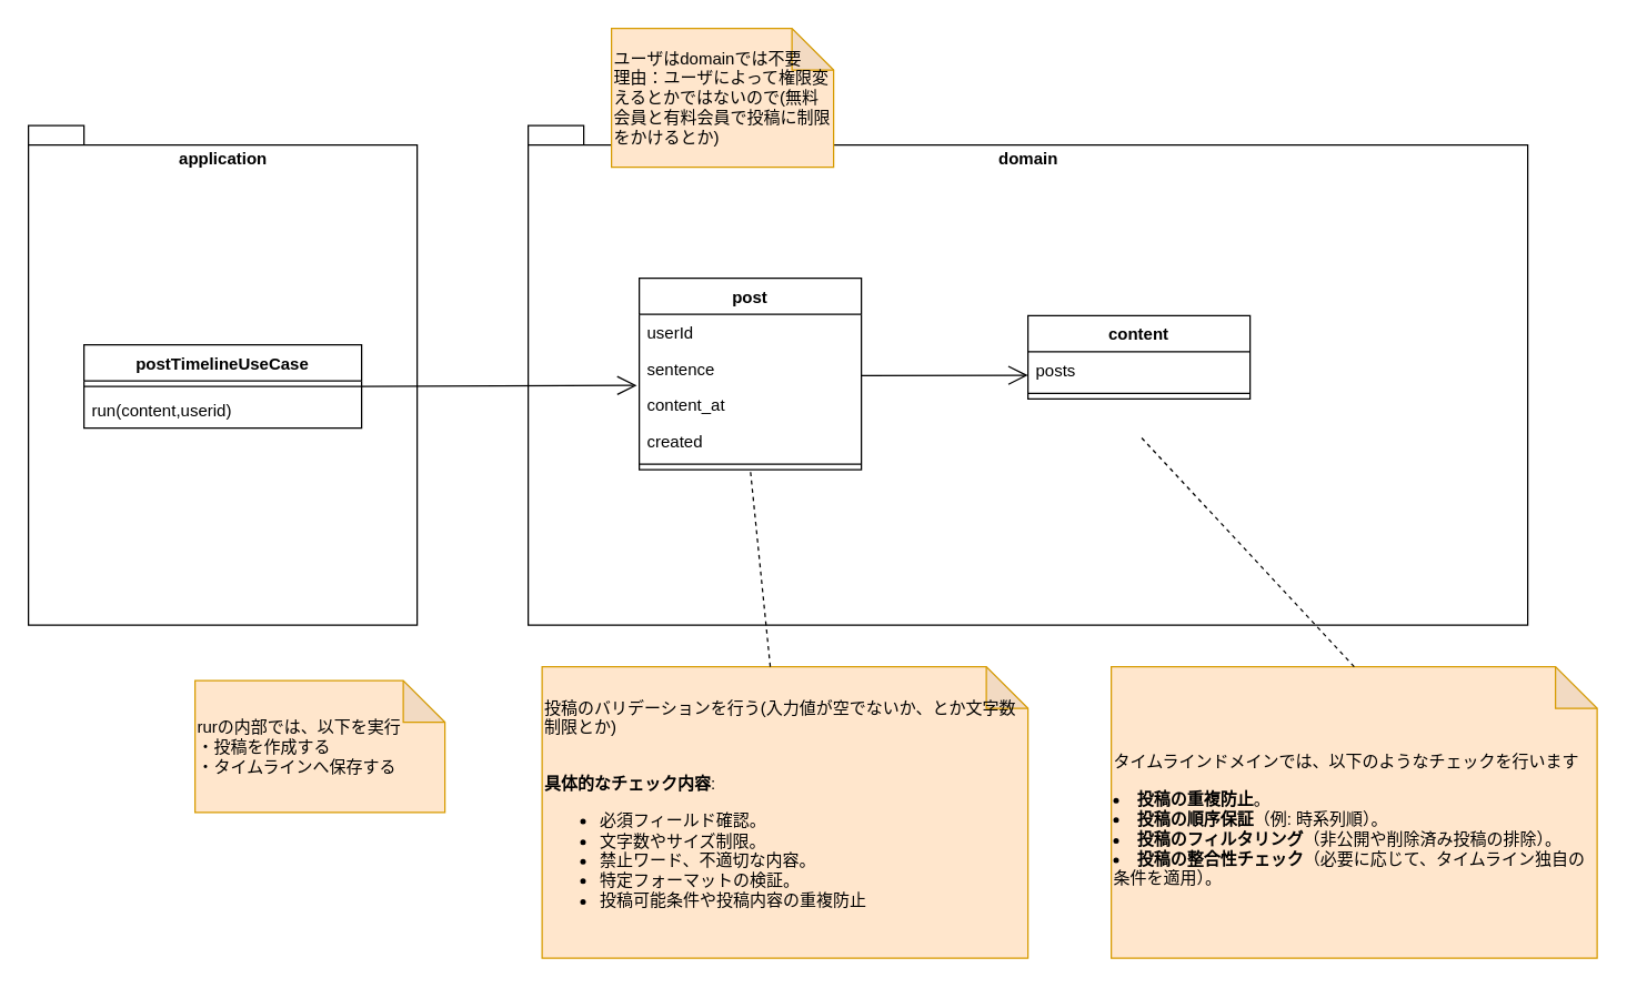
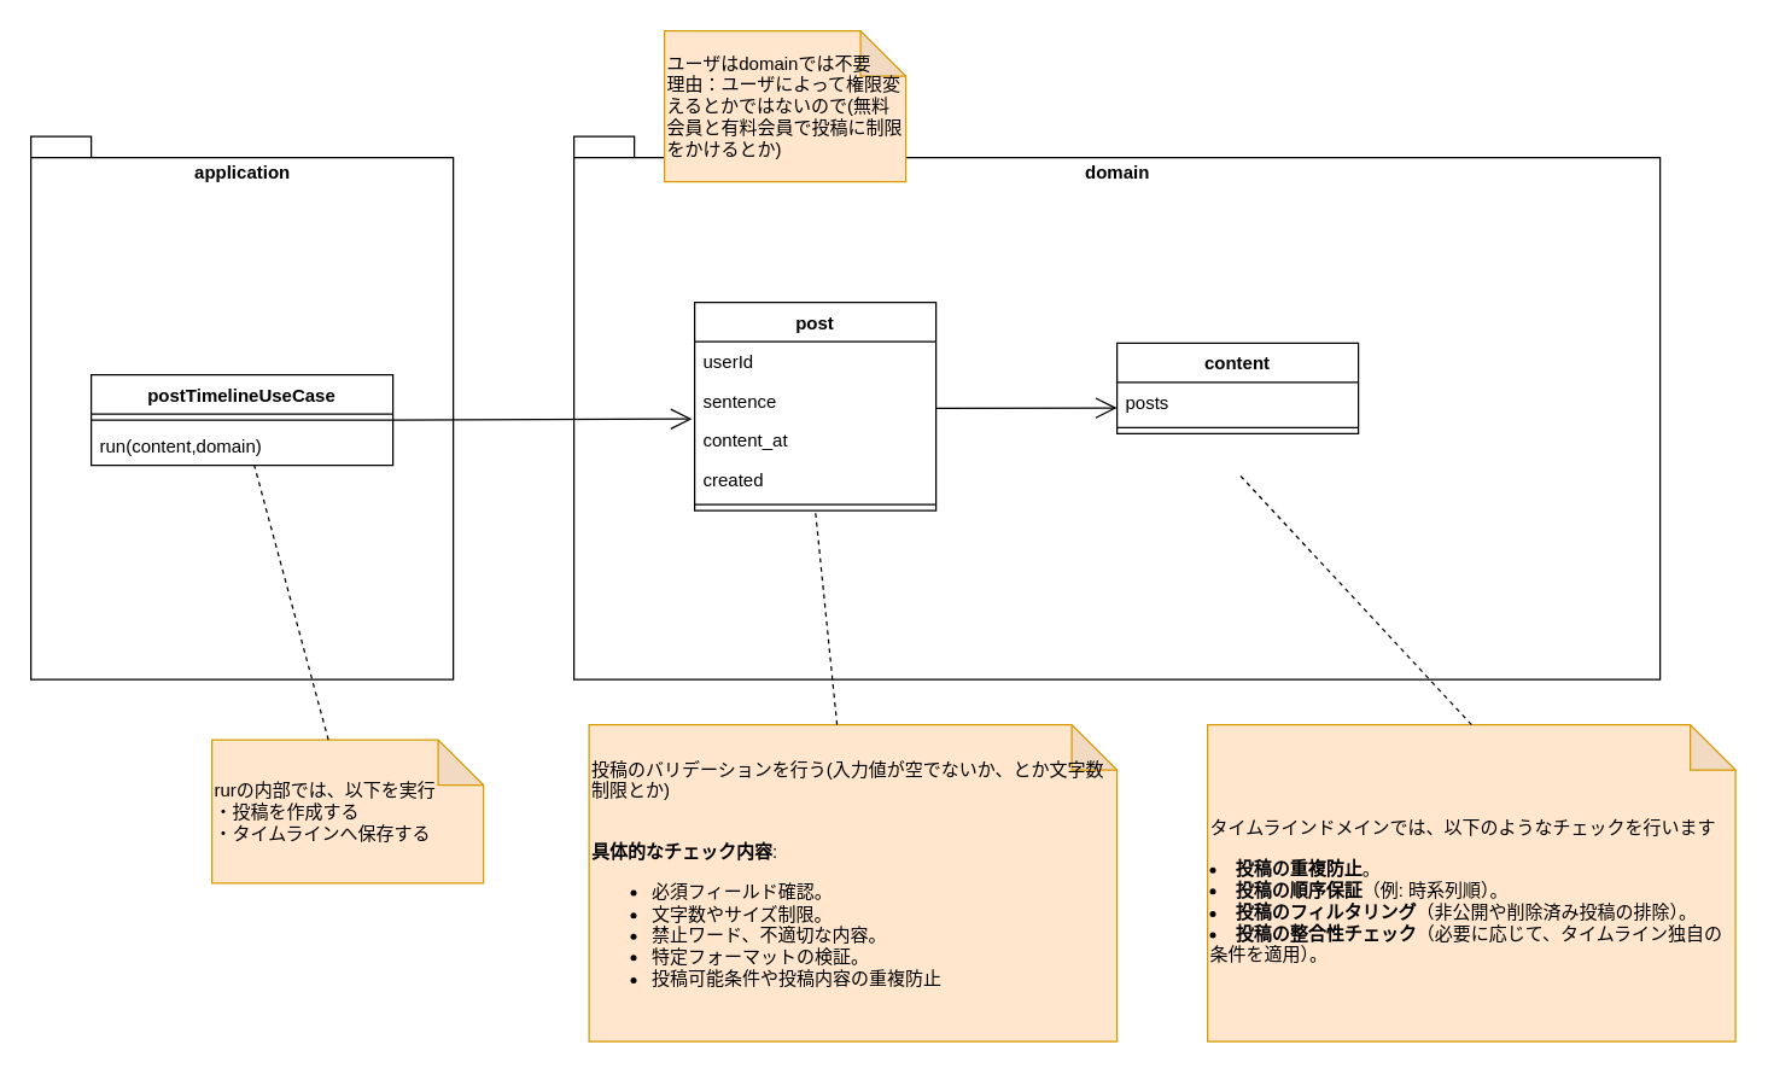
- <mxCell id="16" value="run(content,userid)" style="text;strokeColor=none;fillColor=none;align=left;verticalAlign=top;spacingLeft=4;spacingRight=4;overflow=hidden;rotatable=0;points=[[0,0.5],[1,0.5]];portConstraint=eastwest;" parent="14" vertex="1"><mxGeometry y="34" width="200" height="26" as="geometry" /></mxCell>
+ <mxCell id="16" value="run(content,domain)" style="text;strokeColor=none;fillColor=none;align=left;verticalAlign=top;spacingLeft=4;spacingRight=4;overflow=hidden;rotatable=0;points=[[0,0.5],[1,0.5]];portConstraint=eastwest;" parent="14" vertex="1"><mxGeometry y="34" width="200" height="26" as="geometry" /></mxCell>
+ <mxCell id="19" value="" style="endArrow=none;dashed=1;html=1;" parent="1" source="18" target="14" edge="1"><mxGeometry width="50" height="50" relative="1" as="geometry"><mxPoint x="40" y="410" as="sourcePoint" /><mxPoint x="239.401" y="456" as="targetPoint" /></mxGeometry></mxCell>
